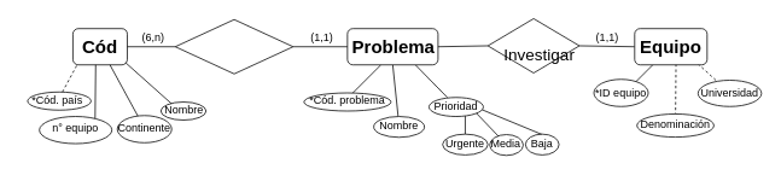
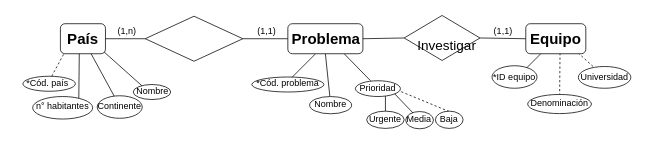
- <mxCell id="54" value="(6,n)" style="text;html=1;strokeColor=none;fillColor=none;align=center;verticalAlign=middle;whiteSpace=wrap;rounded=0;" vertex="1" parent="1"><mxGeometry x="149" y="31" width="40" height="20" as="geometry" /></mxCell>
+ <mxCell id="54" value="(1,n)" style="text;html=1;strokeColor=none;fillColor=none;align=center;verticalAlign=middle;whiteSpace=wrap;rounded=0;" vertex="1" parent="1"><mxGeometry x="149" y="31" width="40" height="20" as="geometry" /></mxCell>
- <mxCell id="36" value="&lt;font style=&quot;font-size: 20px&quot;&gt;&lt;b&gt;Cód&lt;/b&gt;&lt;/font&gt;" style="text;html=1;strokeColor=none;fillColor=none;align=center;verticalAlign=middle;whiteSpace=wrap;rounded=0;" vertex="1" parent="1"><mxGeometry x="90" y="41" width="40" height="20" as="geometry" /></mxCell>
+ <mxCell id="36" value="&lt;font style=&quot;font-size: 20px&quot;&gt;&lt;b&gt;País&lt;/b&gt;&lt;/font&gt;" style="text;html=1;strokeColor=none;fillColor=none;align=center;verticalAlign=middle;whiteSpace=wrap;rounded=0;" vertex="1" parent="1"><mxGeometry x="90" y="41" width="40" height="20" as="geometry" /></mxCell>
- <mxCell id="13" value="" style="endArrow=none;html=1;entryX=0.5;entryY=0;entryDx=0;entryDy=0;exitX=1;exitY=0.5;exitDx=0;exitDy=0;" edge="1" parent="1" source="47" target="50"><mxGeometry width="50" height="50" relative="1" as="geometry"><mxPoint x="500" y="121" as="sourcePoint" /><mxPoint x="550" y="71" as="targetPoint" /></mxGeometry></mxCell>
+ <mxCell id="13" value="" style="endArrow=none;html=1;entryX=0.5;entryY=0;entryDx=0;entryDy=0;exitX=1;exitY=0.5;exitDx=0;exitDy=0;dashed=1;" edge="1" parent="1" source="47" target="50"><mxGeometry width="50" height="50" relative="1" as="geometry"><mxPoint x="500" y="121" as="sourcePoint" /><mxPoint x="550" y="71" as="targetPoint" /></mxGeometry></mxCell>
- <mxCell id="43" value="n° equipo" style="text;html=1;strokeColor=none;fillColor=none;align=center;verticalAlign=middle;whiteSpace=wrap;rounded=0;" vertex="1" parent="1"><mxGeometry x="40" y="131" width="86" height="20" as="geometry" /></mxCell>
+ <mxCell id="43" value="n° habitantes" style="text;html=1;strokeColor=none;fillColor=none;align=center;verticalAlign=middle;whiteSpace=wrap;rounded=0;" vertex="1" parent="1"><mxGeometry x="40" y="131" width="86" height="20" as="geometry" /></mxCell>
